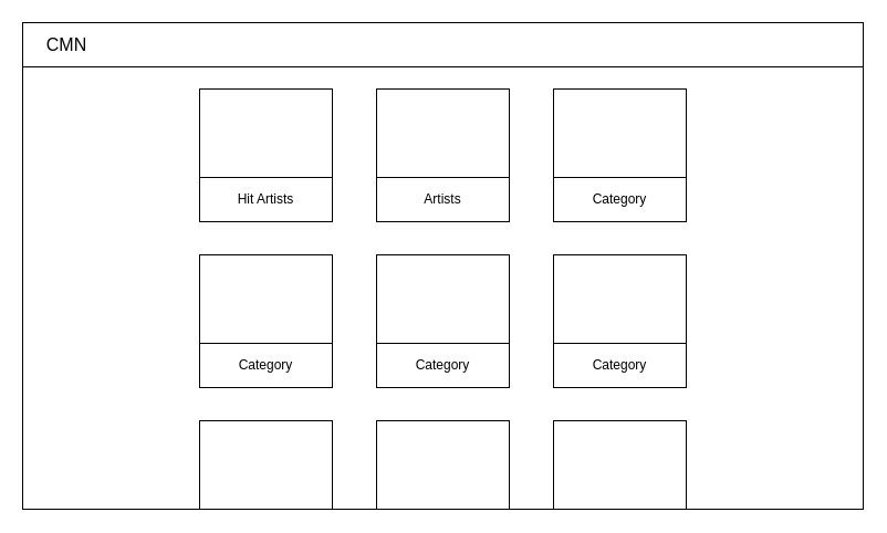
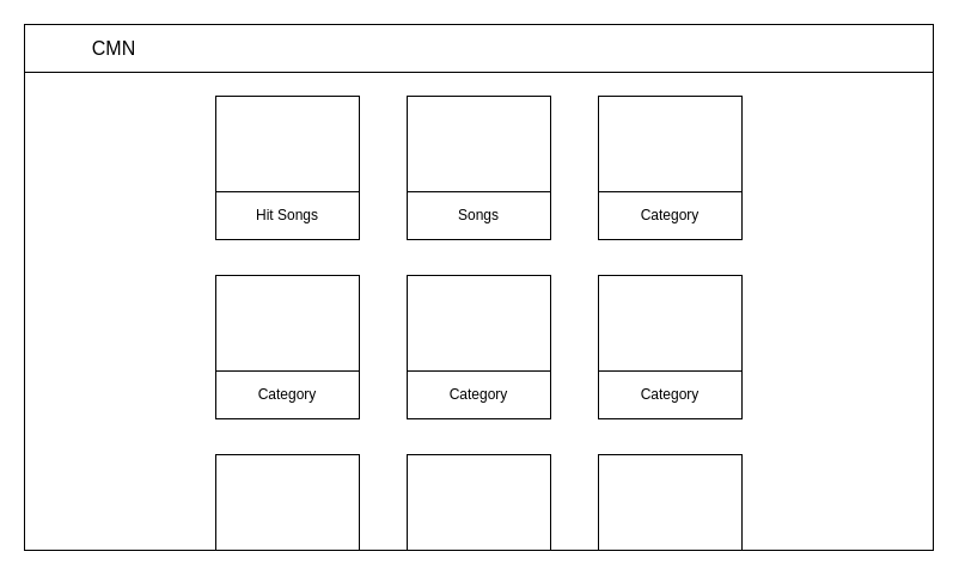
- <mxCell id="4" value="CMN" style="text;html=1;strokeColor=none;fillColor=none;align=center;verticalAlign=middle;whiteSpace=wrap;rounded=0;fontSize=16;" parent="1" vertex="1"><mxGeometry x="40" y="30" width="40" height="20" as="geometry" /></mxCell>
+ <mxCell id="4" value="CMN" style="text;html=1;strokeColor=none;fillColor=none;align=center;verticalAlign=middle;whiteSpace=wrap;rounded=0;fontSize=16;" parent="1" vertex="1"><mxGeometry x="75" y="30" width="40" height="20" as="geometry" /></mxCell>
- <mxCell id="8" value="Hit Artists" style="text;html=1;strokeColor=none;fillColor=none;align=center;verticalAlign=middle;whiteSpace=wrap;rounded=0;" vertex="1" parent="5"><mxGeometry x="10" y="90" width="100" height="20" as="geometry" /></mxCell>
+ <mxCell id="8" value="Hit Songs" style="text;html=1;strokeColor=none;fillColor=none;align=center;verticalAlign=middle;whiteSpace=wrap;rounded=0;" vertex="1" parent="5"><mxGeometry x="10" y="90" width="100" height="20" as="geometry" /></mxCell>
- <mxCell id="23" value="Artists" style="text;html=1;strokeColor=none;fillColor=none;align=center;verticalAlign=middle;whiteSpace=wrap;rounded=0;" vertex="1" parent="20"><mxGeometry x="10" y="90" width="100" height="20" as="geometry" /></mxCell>
+ <mxCell id="23" value="Songs" style="text;html=1;strokeColor=none;fillColor=none;align=center;verticalAlign=middle;whiteSpace=wrap;rounded=0;" vertex="1" parent="20"><mxGeometry x="10" y="90" width="100" height="20" as="geometry" /></mxCell>
